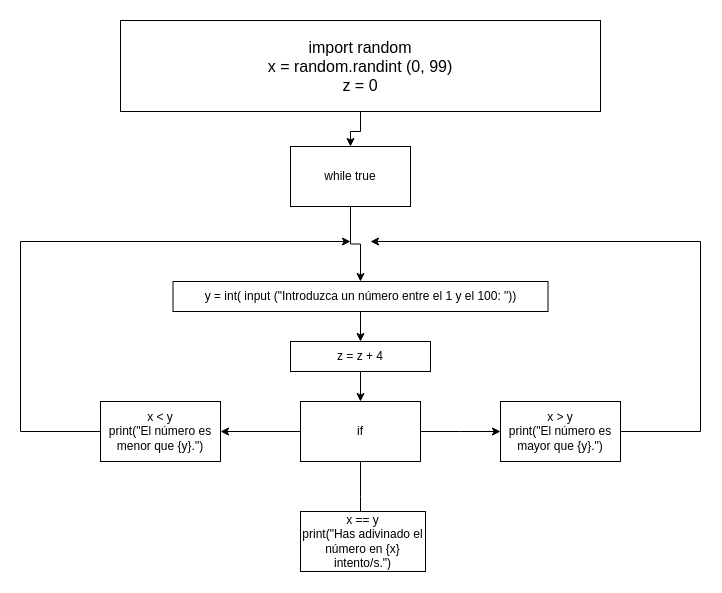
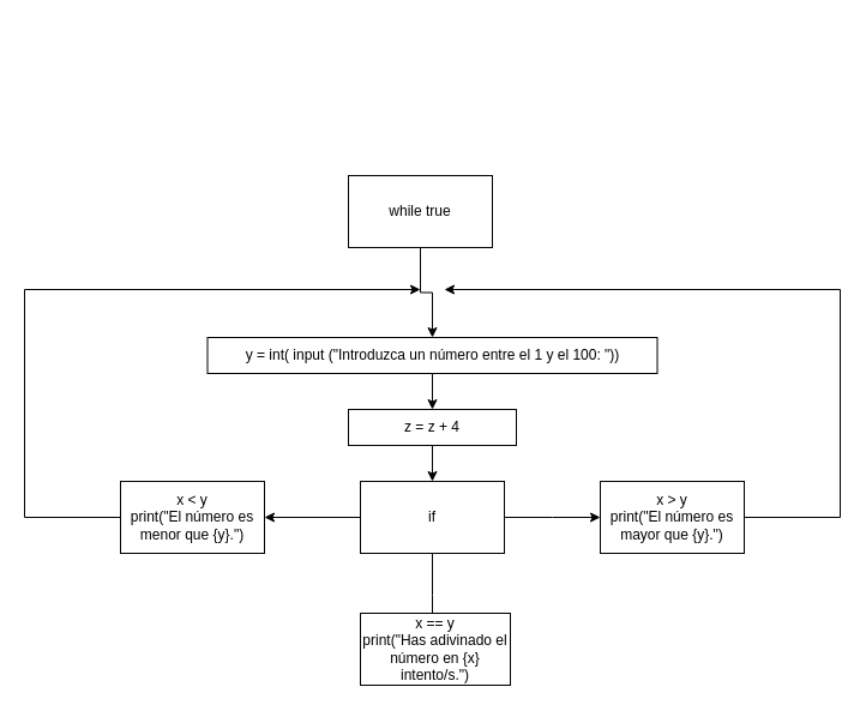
- <mxCell id="3" value="&lt;font size=&quot;3&quot;&gt;import random&lt;br&gt;x = random.randint (0, 99)&lt;/font&gt;&lt;font size=&quot;3&quot;&gt;&lt;br&gt;z = 0&lt;br&gt;&lt;/font&gt;" style="rounded=0;whiteSpace=wrap;html=1;" parent="1" vertex="1"><mxGeometry x="120" y="20" width="480" height="91" as="geometry" /></mxCell>
- <mxCell id="2" style="edgeStyle=orthogonalEdgeStyle;rounded=0;orthogonalLoop=1;jettySize=auto;html=1;" parent="1" source="3" target="5" edge="1"><mxGeometry relative="1" as="geometry"><mxPoint x="365" y="151" as="targetPoint" /></mxGeometry></mxCell>
